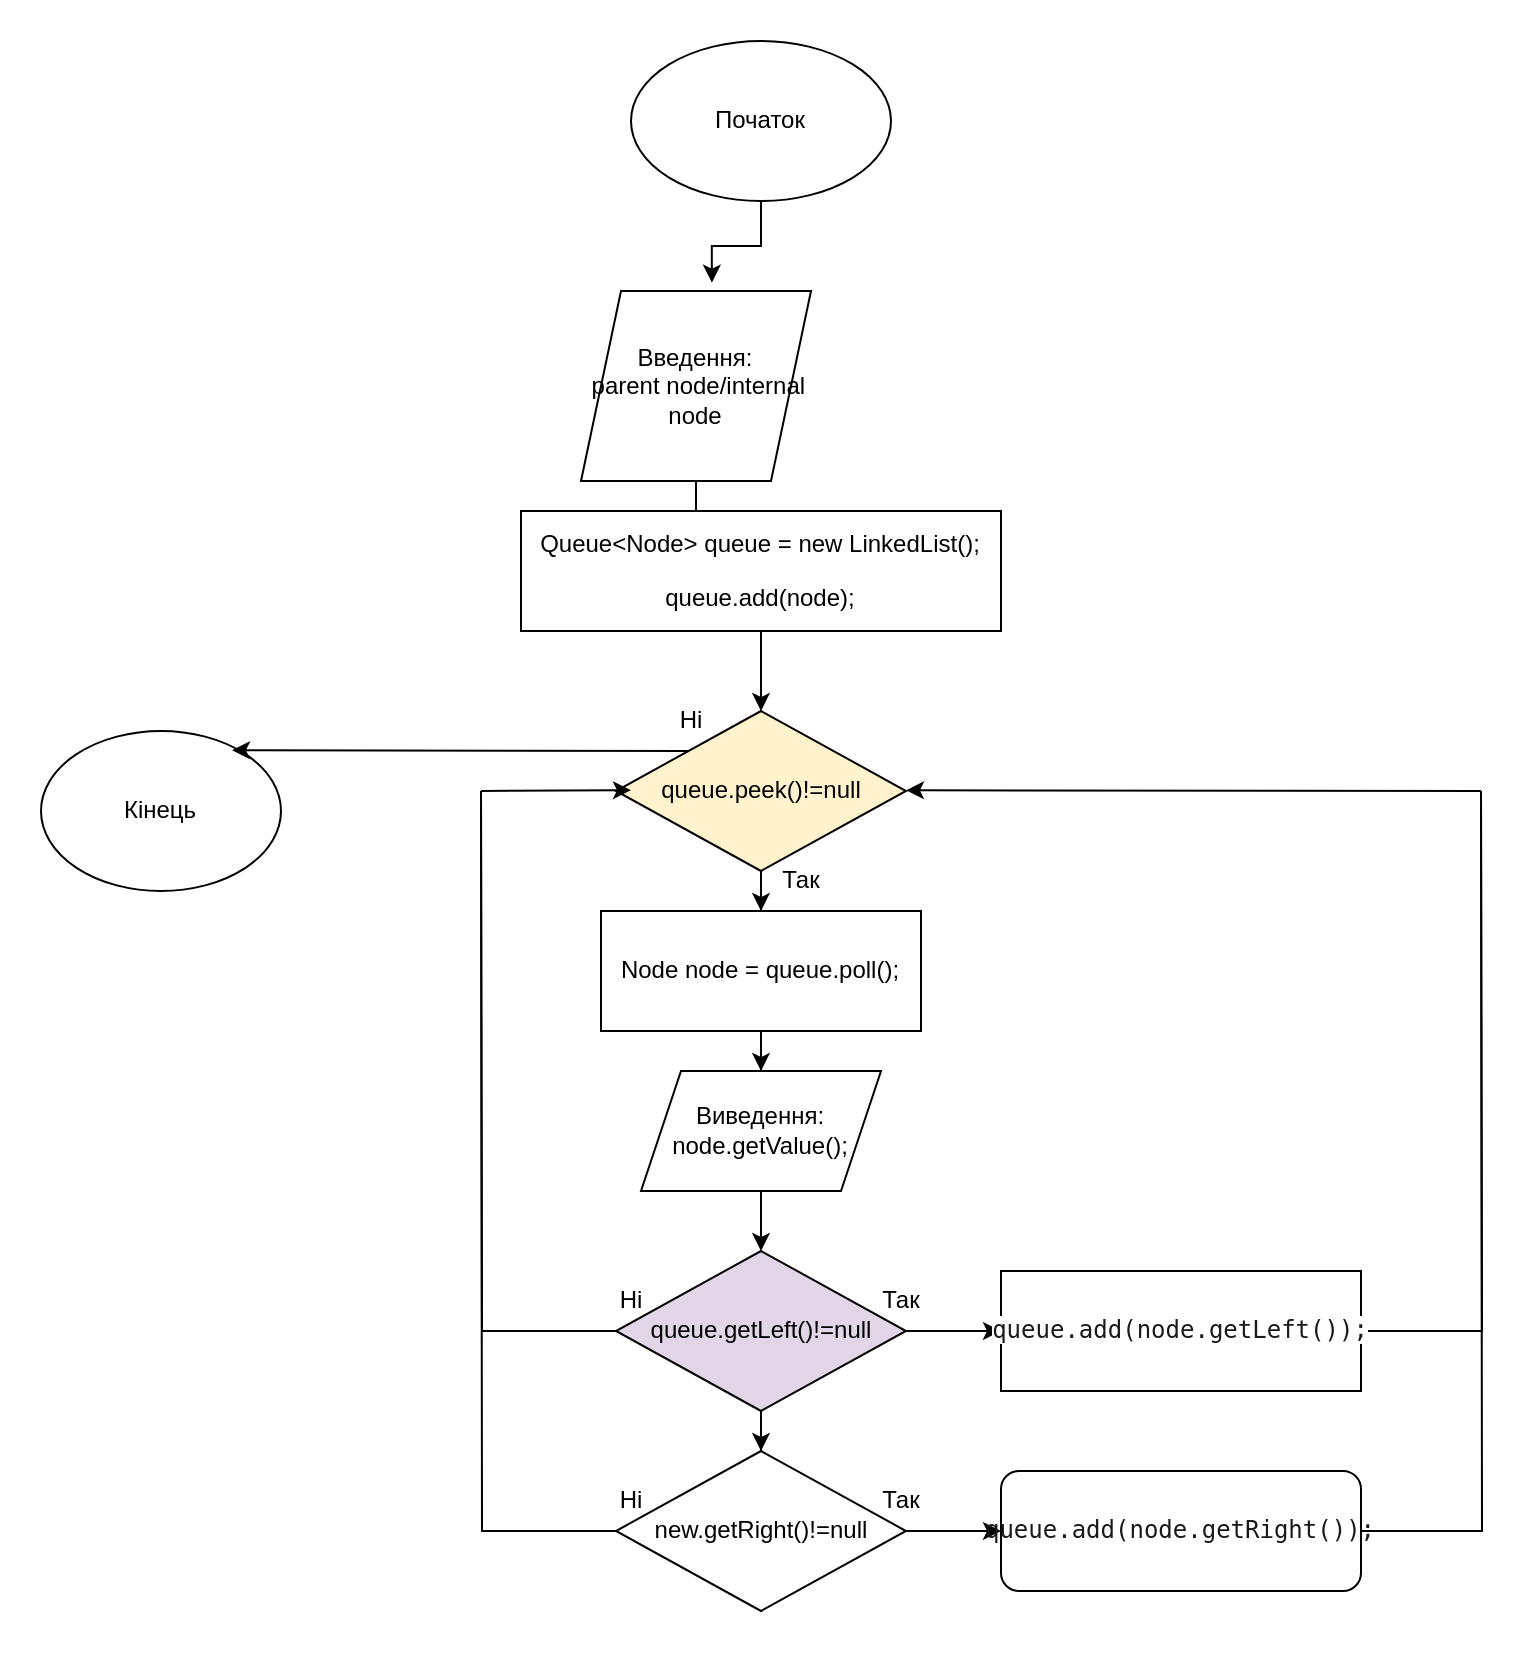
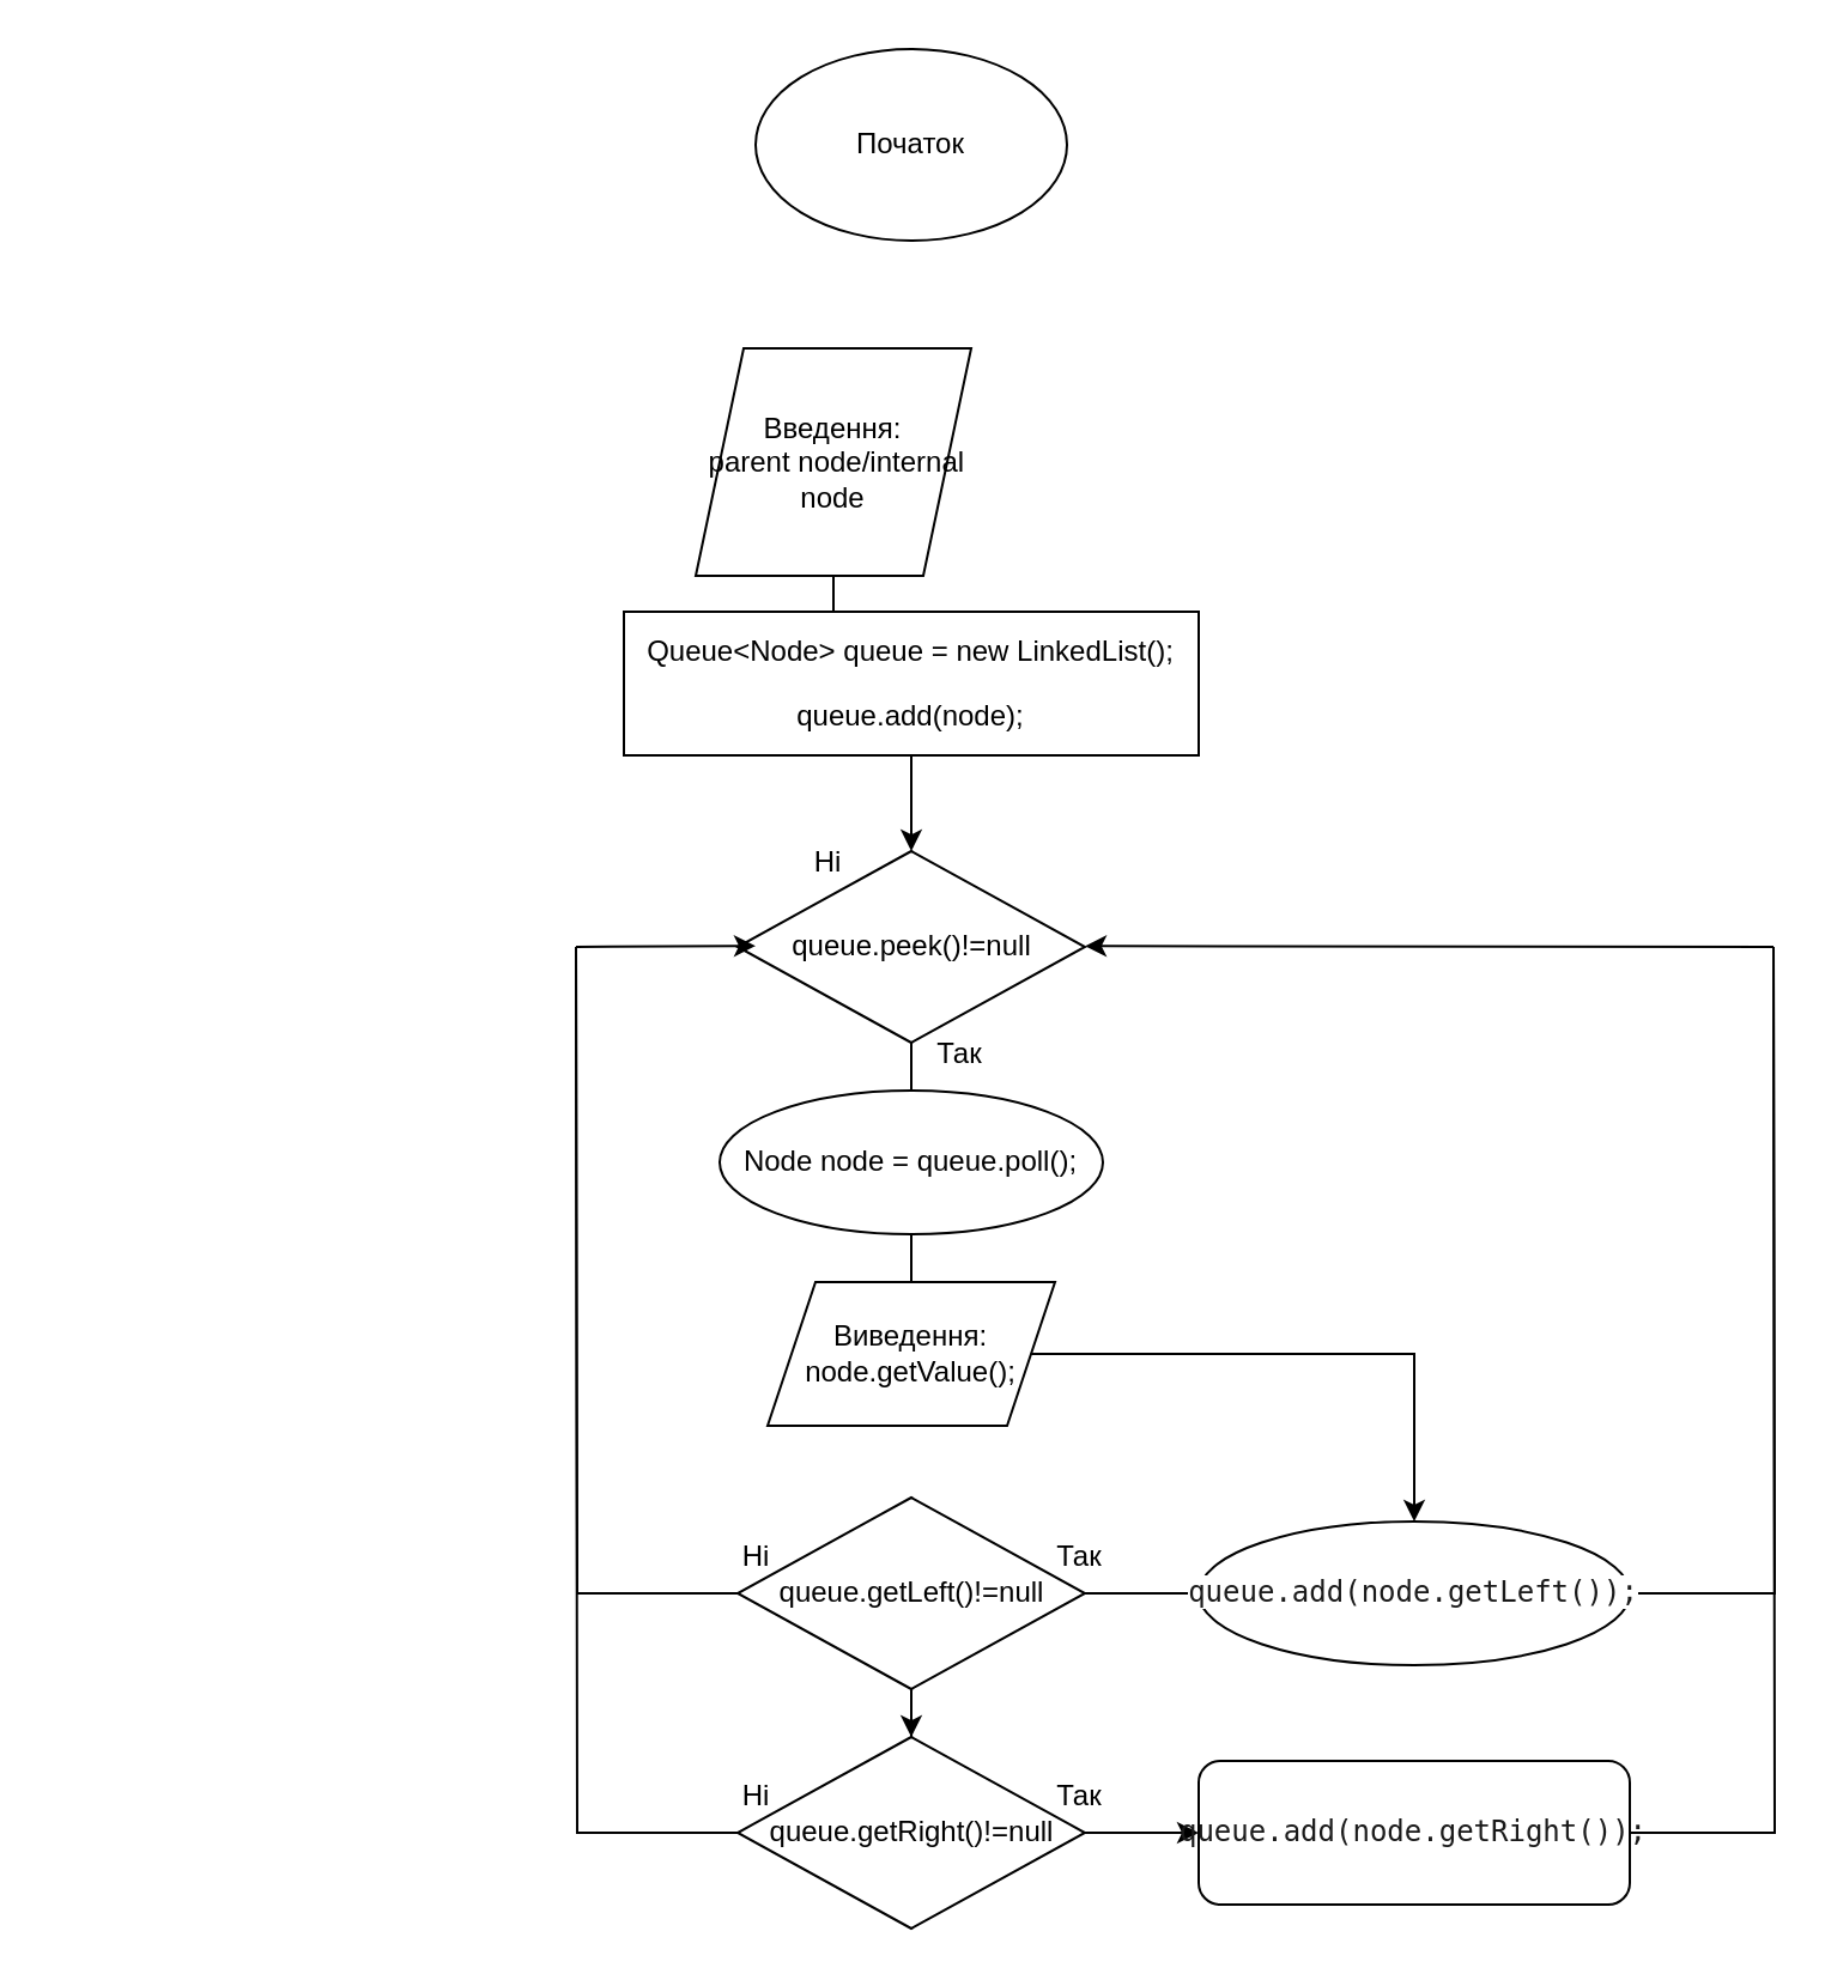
- <mxCell id="6" style="edgeStyle=orthogonalEdgeStyle;rounded=0;orthogonalLoop=1;jettySize=auto;html=1;entryX=0.569;entryY=-0.044;entryDx=0;entryDy=0;entryPerimeter=0;" edge="1" parent="1" source="2" target="4"><mxGeometry relative="1" as="geometry" /></mxCell>
- <mxCell id="32" value="" style="endArrow=classic;html=1;rounded=0;exitX=0;exitY=0;exitDx=0;exitDy=0;entryX=0.796;entryY=0.12;entryDx=0;entryDy=0;entryPerimeter=0;" edge="1" parent="1" source="10" target="5"><mxGeometry width="50" height="50" relative="1" as="geometry"><mxPoint x="347.5" y="375" as="sourcePoint" /><mxPoint x="240" y="375" as="targetPoint" /></mxGeometry></mxCell>
- <mxCell id="10" value="queue.peek()!=null" style="rhombus;whiteSpace=wrap;html=1;fillColor=#fff2cc;" vertex="1" parent="1"><mxGeometry x="307.5" y="355" width="145" height="80" as="geometry" /></mxCell>
+ <mxCell id="10" value="queue.peek()!=null" style="rhombus;whiteSpace=wrap;html=1;" vertex="1" parent="1"><mxGeometry x="307.5" y="355" width="145" height="80" as="geometry" /></mxCell>
- <mxCell id="5" value="Кінець" style="ellipse;whiteSpace=wrap;html=1;" vertex="1" parent="1"><mxGeometry x="20" y="365" width="120" height="80" as="geometry" /></mxCell>
- <mxCell id="9" style="edgeStyle=orthogonalEdgeStyle;rounded=0;orthogonalLoop=1;jettySize=auto;html=1;entryX=0.5;entryY=0;entryDx=0;entryDy=0;" edge="1" parent="1" source="10" target="12"><mxGeometry relative="1" as="geometry" /></mxCell>
+ <mxCell id="9" style="edgeStyle=orthogonalEdgeStyle;rounded=0;orthogonalLoop=1;jettySize=auto;html=1;entryX=0.5;entryY=0;entryDx=0;entryDy=0;endArrow=none;" edge="1" parent="1" source="10" target="12"><mxGeometry relative="1" as="geometry" /></mxCell>
- <mxCell id="12" value="Node node = queue.poll();" style="rounded=0;whiteSpace=wrap;html=1;" vertex="1" parent="1"><mxGeometry x="300" y="455" width="160" height="60" as="geometry" /></mxCell>
+ <mxCell id="12" value="Node node = queue.poll();" style="ellipse;whiteSpace=wrap;html=1;" vertex="1" parent="1"><mxGeometry x="300" y="455" width="160" height="60" as="geometry" /></mxCell>
- <mxCell id="11" style="edgeStyle=orthogonalEdgeStyle;rounded=0;orthogonalLoop=1;jettySize=auto;html=1;entryX=0.5;entryY=0;entryDx=0;entryDy=0;" edge="1" parent="1" source="12" target="14"><mxGeometry relative="1" as="geometry" /></mxCell>
+ <mxCell id="11" style="edgeStyle=orthogonalEdgeStyle;rounded=0;orthogonalLoop=1;jettySize=auto;html=1;entryX=0.5;entryY=0;entryDx=0;entryDy=0;endArrow=none;" edge="1" parent="1" source="12" target="14"><mxGeometry relative="1" as="geometry" /></mxCell>
- <mxCell id="13" style="edgeStyle=orthogonalEdgeStyle;rounded=0;orthogonalLoop=1;jettySize=auto;html=1;entryX=0.5;entryY=0;entryDx=0;entryDy=0;" edge="1" parent="1" source="14" target="18"><mxGeometry relative="1" as="geometry" /></mxCell>
+ <mxCell id="13" style="edgeStyle=orthogonalEdgeStyle;rounded=0;orthogonalLoop=1;jettySize=auto;html=1;" edge="1" parent="1" source="14" target="25"><mxGeometry relative="1" as="geometry" /></mxCell>
- <mxCell id="18" value="queue.getLeft()!=null" style="rhombus;whiteSpace=wrap;html=1;fillColor=#e1d5e7;" vertex="1" parent="1"><mxGeometry x="307.5" y="625" width="145" height="80" as="geometry" /></mxCell>
+ <mxCell id="18" value="queue.getLeft()!=null" style="rhombus;whiteSpace=wrap;html=1;" vertex="1" parent="1"><mxGeometry x="307.5" y="625" width="145" height="80" as="geometry" /></mxCell>
- <mxCell id="15" style="edgeStyle=orthogonalEdgeStyle;rounded=0;orthogonalLoop=1;jettySize=auto;html=1;entryX=0;entryY=0.5;entryDx=0;entryDy=0;" edge="1" parent="1" source="18" target="25"><mxGeometry relative="1" as="geometry" /></mxCell>
+ <mxCell id="15" style="edgeStyle=orthogonalEdgeStyle;rounded=0;orthogonalLoop=1;jettySize=auto;html=1;entryX=0;entryY=0.5;entryDx=0;entryDy=0;endArrow=none;" edge="1" parent="1" source="18" target="25"><mxGeometry relative="1" as="geometry" /></mxCell>
- <mxCell id="25" value="&lt;div style=&quot;font-family: &amp;quot;JetBrains Mono&amp;quot;, monospace;&quot;&gt;&lt;pre style=&quot;&quot;&gt;&lt;font style=&quot;background-color: rgb(255, 255, 255);&quot; color=&quot;#1a1a1a&quot;&gt;queue.add(node.getLeft());&lt;/font&gt;&lt;/pre&gt;&lt;/div&gt;" style="rounded=0;whiteSpace=wrap;html=1;" vertex="1" parent="1"><mxGeometry x="500" y="635" width="180" height="60" as="geometry" /></mxCell>
+ <mxCell id="25" value="&lt;div style=&quot;font-family: &amp;quot;JetBrains Mono&amp;quot;, monospace;&quot;&gt;&lt;pre style=&quot;&quot;&gt;&lt;font style=&quot;background-color: rgb(255, 255, 255);&quot; color=&quot;#1a1a1a&quot;&gt;queue.add(node.getLeft());&lt;/font&gt;&lt;/pre&gt;&lt;/div&gt;" style="ellipse;whiteSpace=wrap;html=1;" vertex="1" parent="1"><mxGeometry x="500" y="635" width="180" height="60" as="geometry" /></mxCell>
- <mxCell id="21" value="new.getRight()!=null" style="rhombus;whiteSpace=wrap;html=1;" vertex="1" parent="1"><mxGeometry x="307.5" y="725" width="145" height="80" as="geometry" /></mxCell>
+ <mxCell id="21" value="queue.getRight()!=null" style="rhombus;whiteSpace=wrap;html=1;" vertex="1" parent="1"><mxGeometry x="307.5" y="725" width="145" height="80" as="geometry" /></mxCell>
